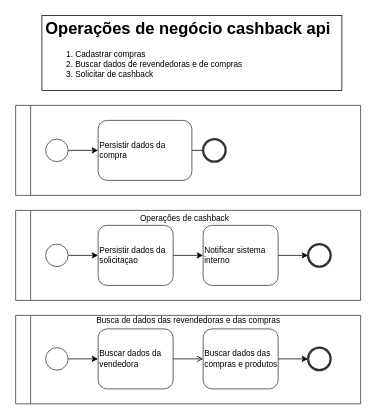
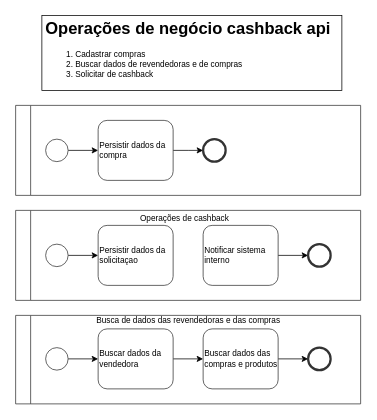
- <mxCell id="6" value="Persistir dados da compra" style="shape=ext;rounded=1;html=1;whiteSpace=wrap;strokeColor=#333333;fillColor=#FFFFFF;fontSize=11;align=left;" parent="2" vertex="1"><mxGeometry x="110" y="20" width="125" height="80" as="geometry" /></mxCell>
+ <mxCell id="6" value="Persistir dados da compra" style="shape=ext;rounded=1;html=1;whiteSpace=wrap;strokeColor=#333333;fillColor=#FFFFFF;fontSize=11;align=left;" parent="2" vertex="1"><mxGeometry x="110" y="20" width="100" height="80" as="geometry" /></mxCell>
- <mxCell id="11" style="edgeStyle=orthogonalEdgeStyle;rounded=0;orthogonalLoop=1;jettySize=auto;html=1;startArrow=none;startFill=0;endArrow=classic;endFill=1;fontSize=11;" parent="8" source="12" target="14" edge="1"><mxGeometry relative="1" as="geometry" /></mxCell>
- <mxCell id="20" style="edgeStyle=orthogonalEdgeStyle;rounded=0;orthogonalLoop=1;jettySize=auto;html=1;startArrow=none;startFill=0;endArrow=open;endFill=1;fontSize=11;" parent="17" source="21" target="23" edge="1"><mxGeometry relative="1" as="geometry" /></mxCell>
+ <mxCell id="20" style="edgeStyle=orthogonalEdgeStyle;rounded=0;orthogonalLoop=1;jettySize=auto;html=1;startArrow=none;startFill=0;endArrow=classic;endFill=1;fontSize=11;" parent="17" source="21" target="23" edge="1"><mxGeometry relative="1" as="geometry" /></mxCell>
